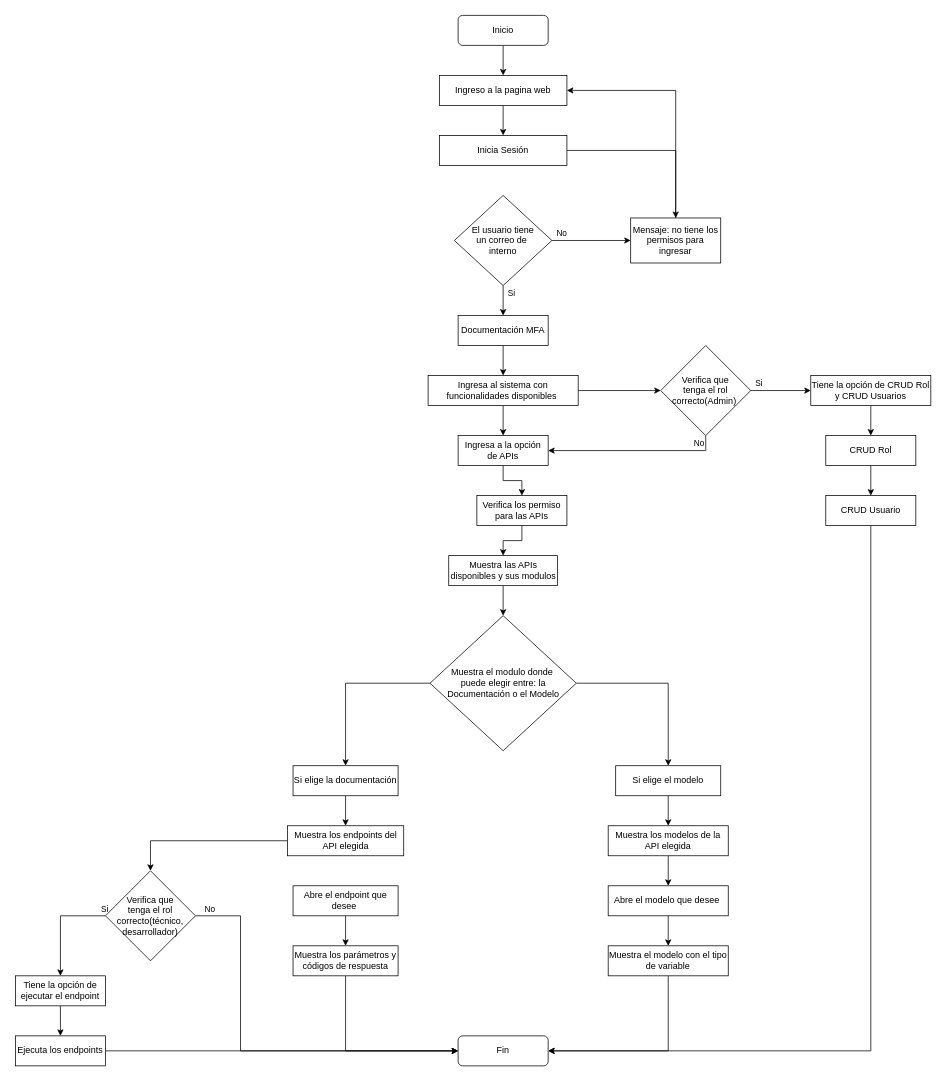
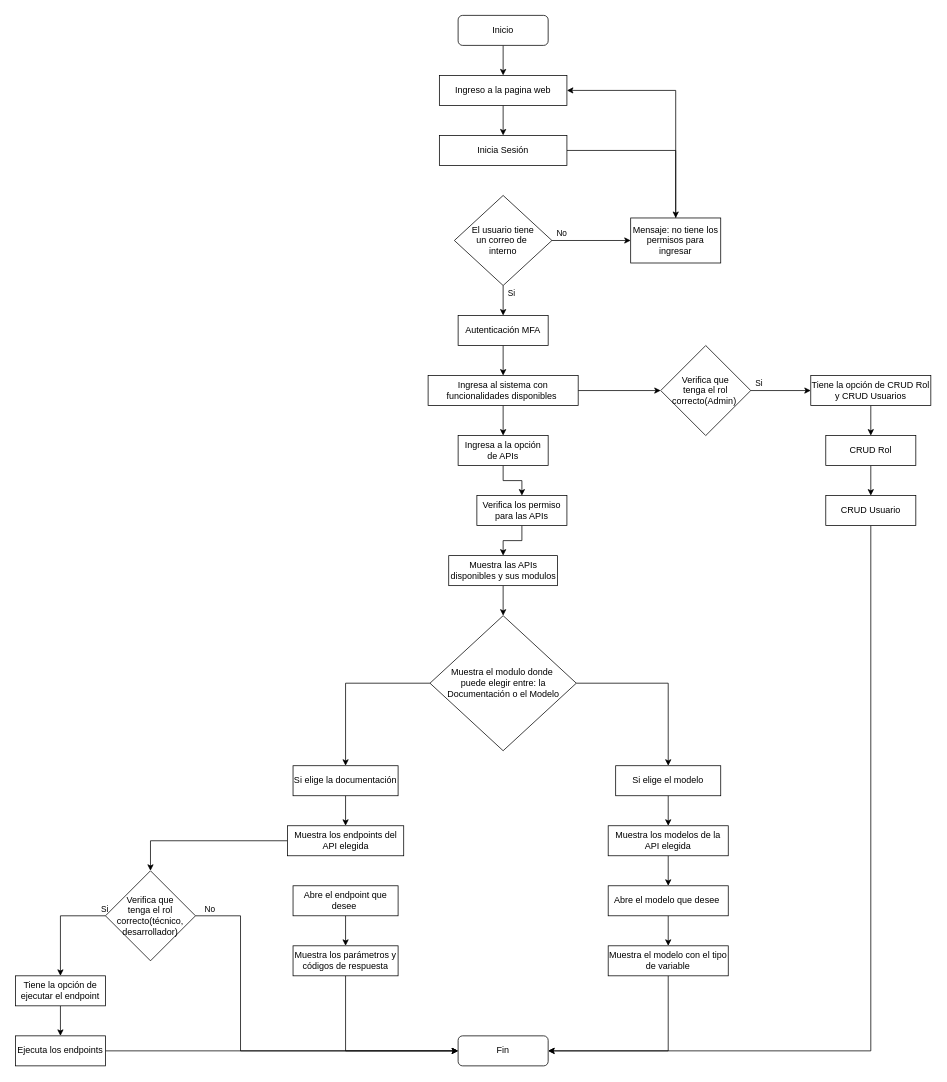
- <mxCell id="17" value="Documentación MFA" style="whiteSpace=wrap;html=1;rounded=0;" parent="1" vertex="1"><mxGeometry x="610" y="420" width="120" height="40" as="geometry" /></mxCell>
+ <mxCell id="17" value="Autenticación MFA" style="whiteSpace=wrap;html=1;rounded=0;" parent="1" vertex="1"><mxGeometry x="610" y="420" width="120" height="40" as="geometry" /></mxCell>
- <mxCell id="55" style="edgeStyle=orthogonalEdgeStyle;rounded=0;orthogonalLoop=1;jettySize=auto;html=1;" edge="1" parent="1" source="59" target="19"><mxGeometry relative="1" as="geometry"><Array as="points"><mxPoint x="940" y="600" /></Array></mxGeometry></mxCell>
- <mxCell id="56" value="No" style="edgeLabel;html=1;align=center;verticalAlign=middle;resizable=0;points=[];" vertex="1" connectable="0" parent="55"><mxGeometry x="-0.175" y="4" relative="1" as="geometry"><mxPoint x="65" y="-14" as="offset" /></mxGeometry></mxCell>
